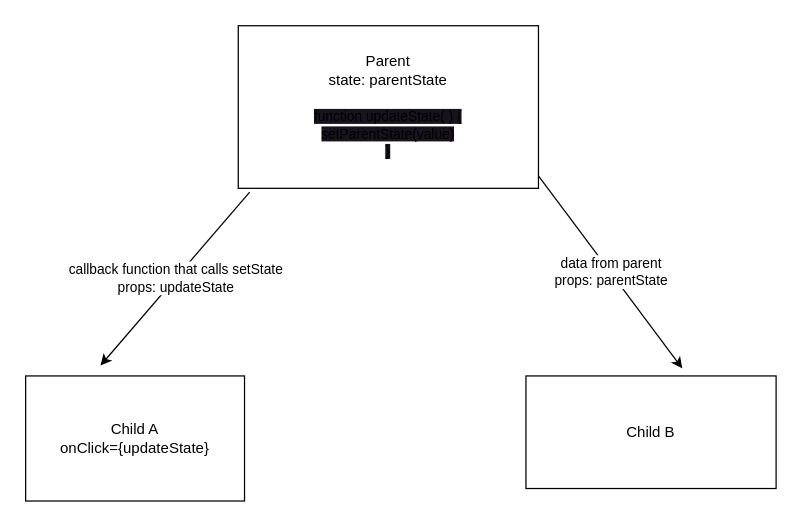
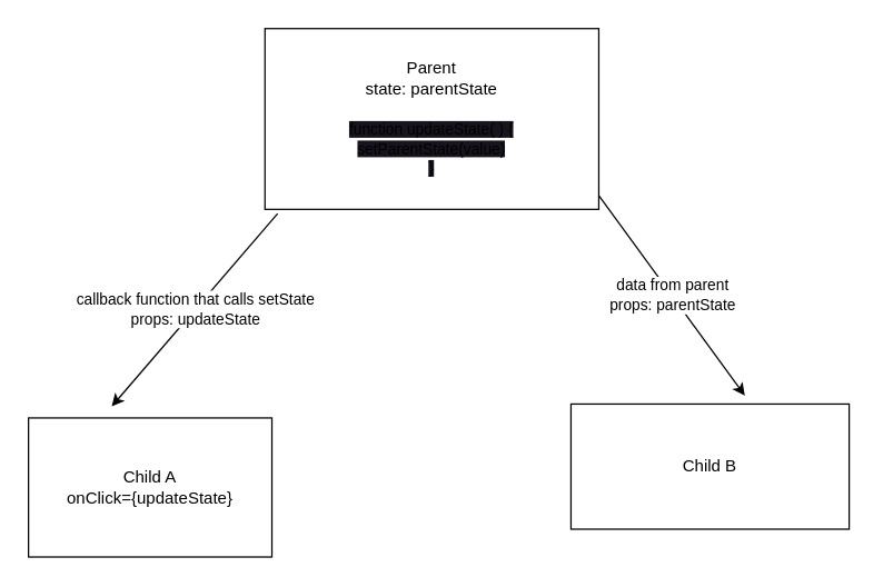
- <mxCell id="4" value="Child B" style="whiteSpace=wrap;html=1;" parent="1" vertex="1"><mxGeometry x="420" y="300" width="200" height="90" as="geometry" /></mxCell>
+ <mxCell id="4" value="Child B" style="whiteSpace=wrap;html=1;" parent="1" vertex="1"><mxGeometry x="410" y="290" width="200" height="90" as="geometry" /></mxCell>
